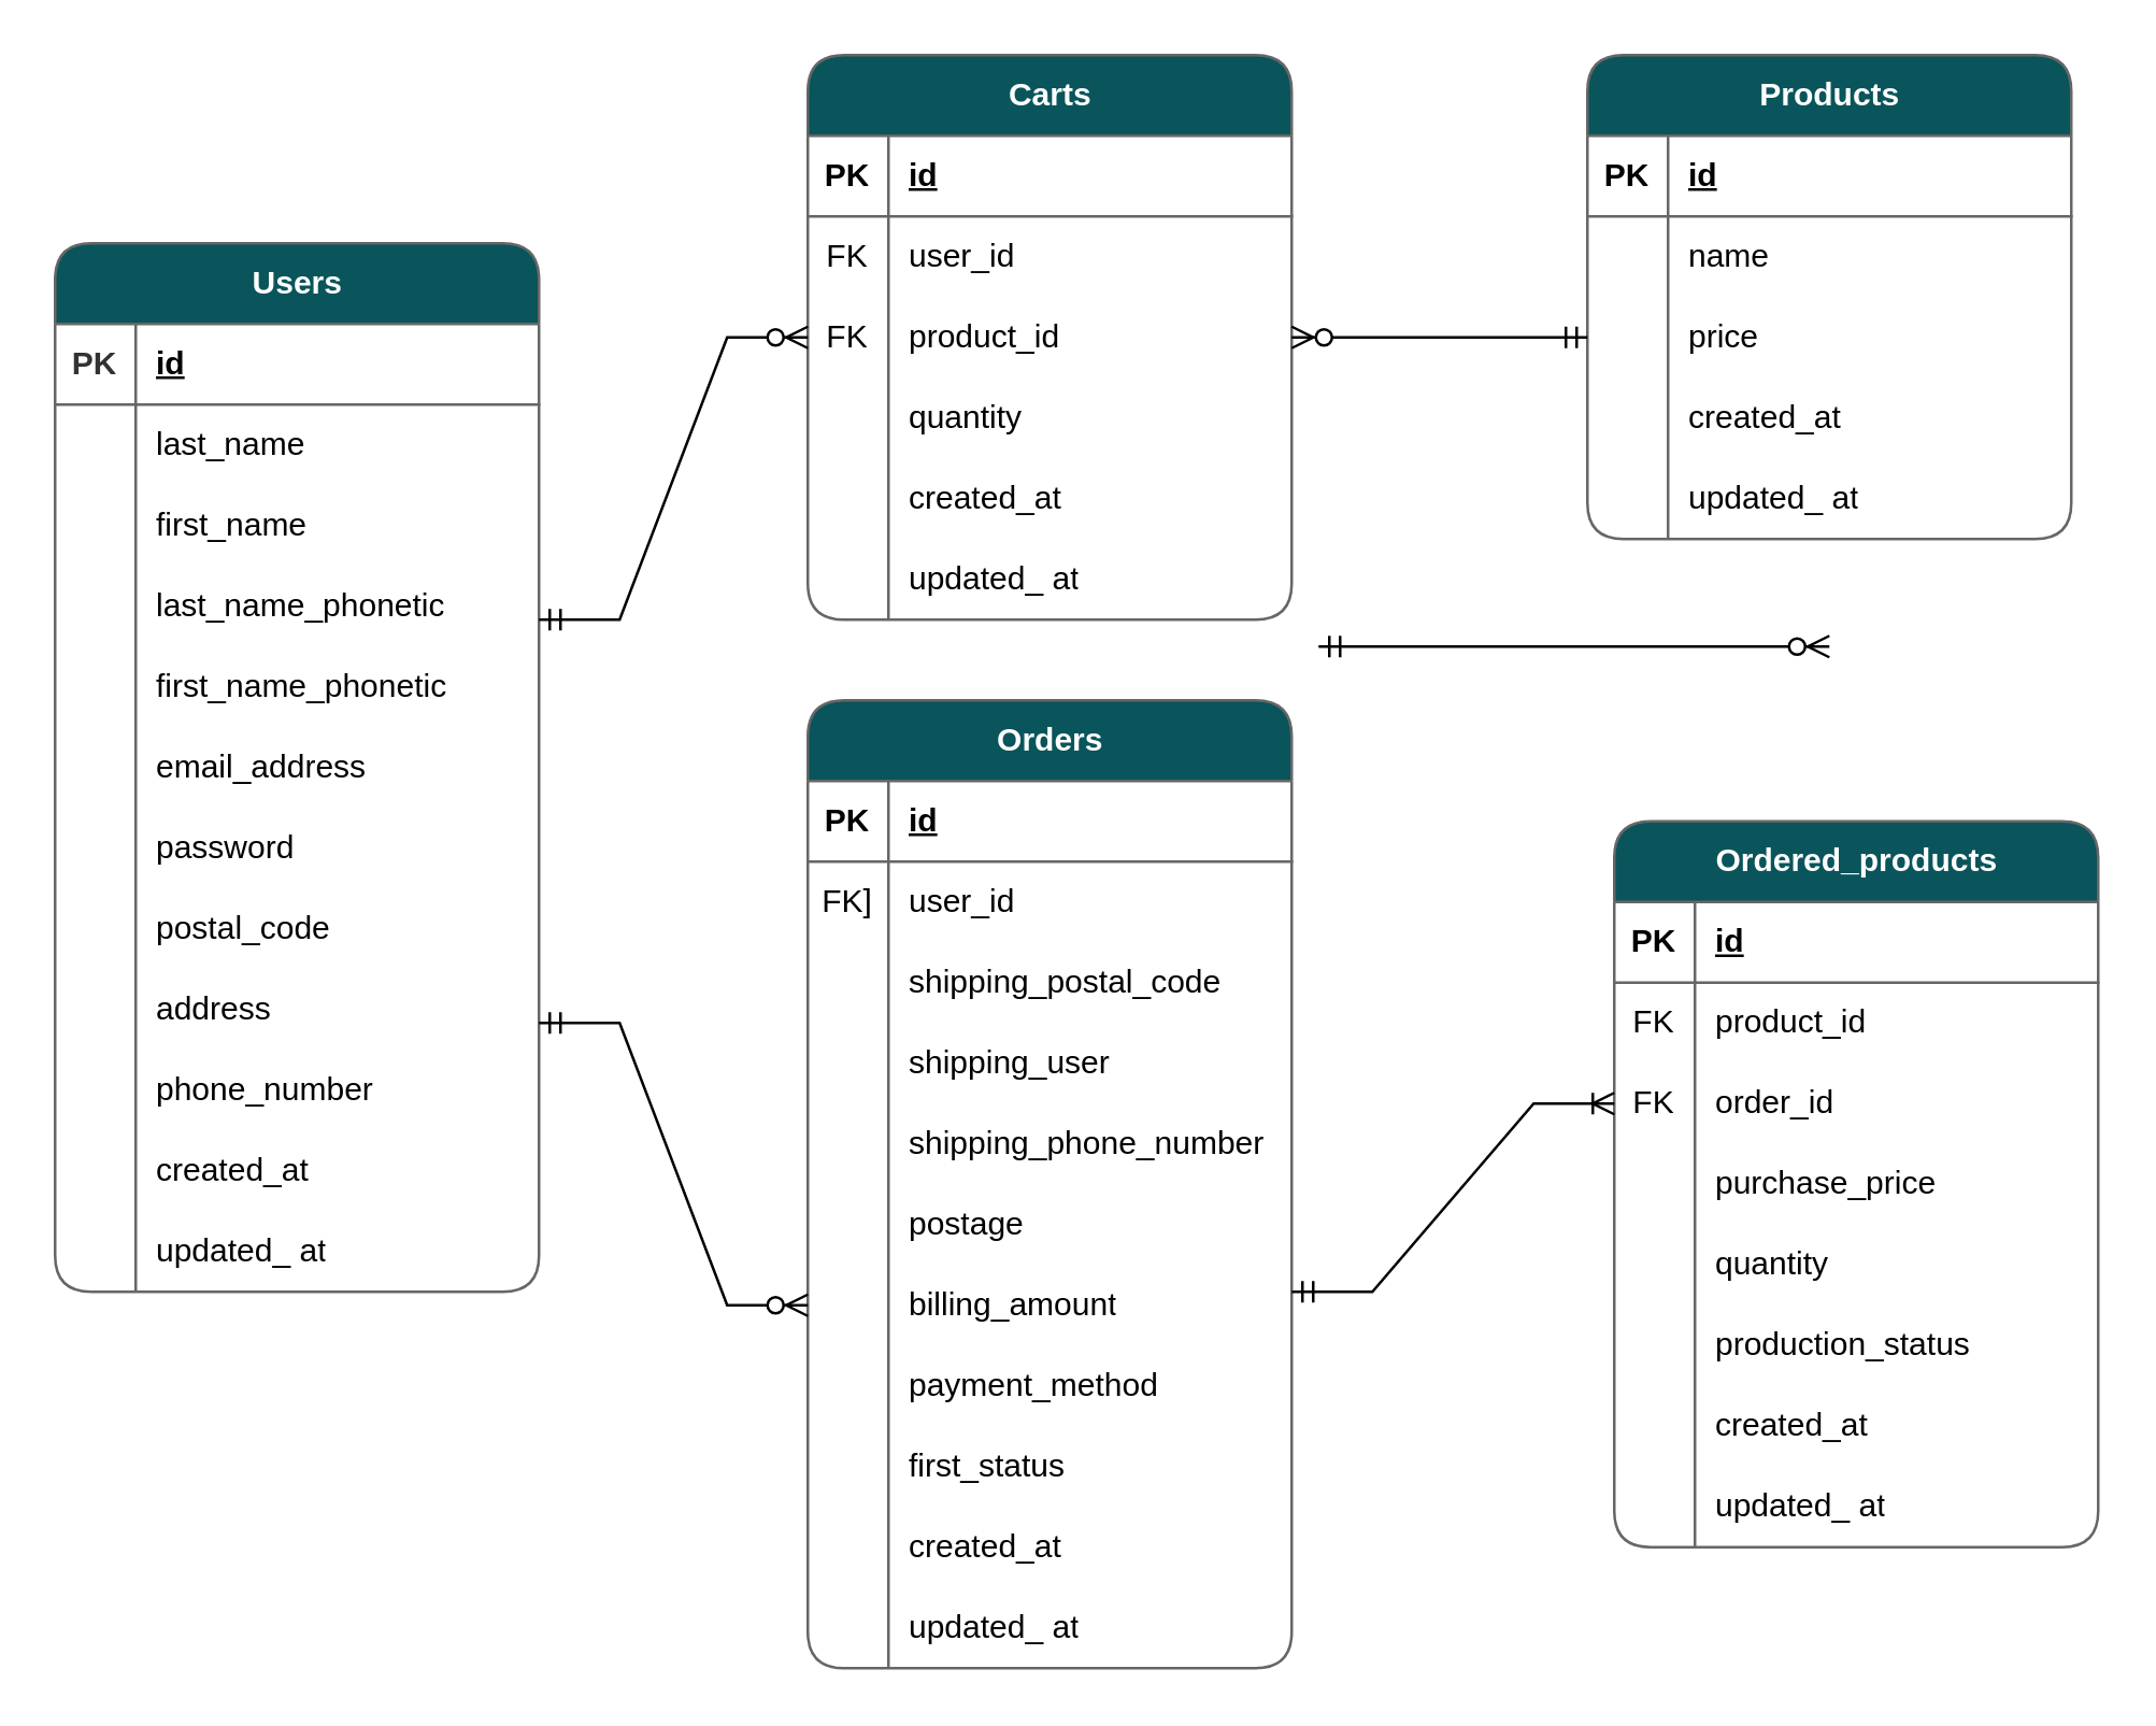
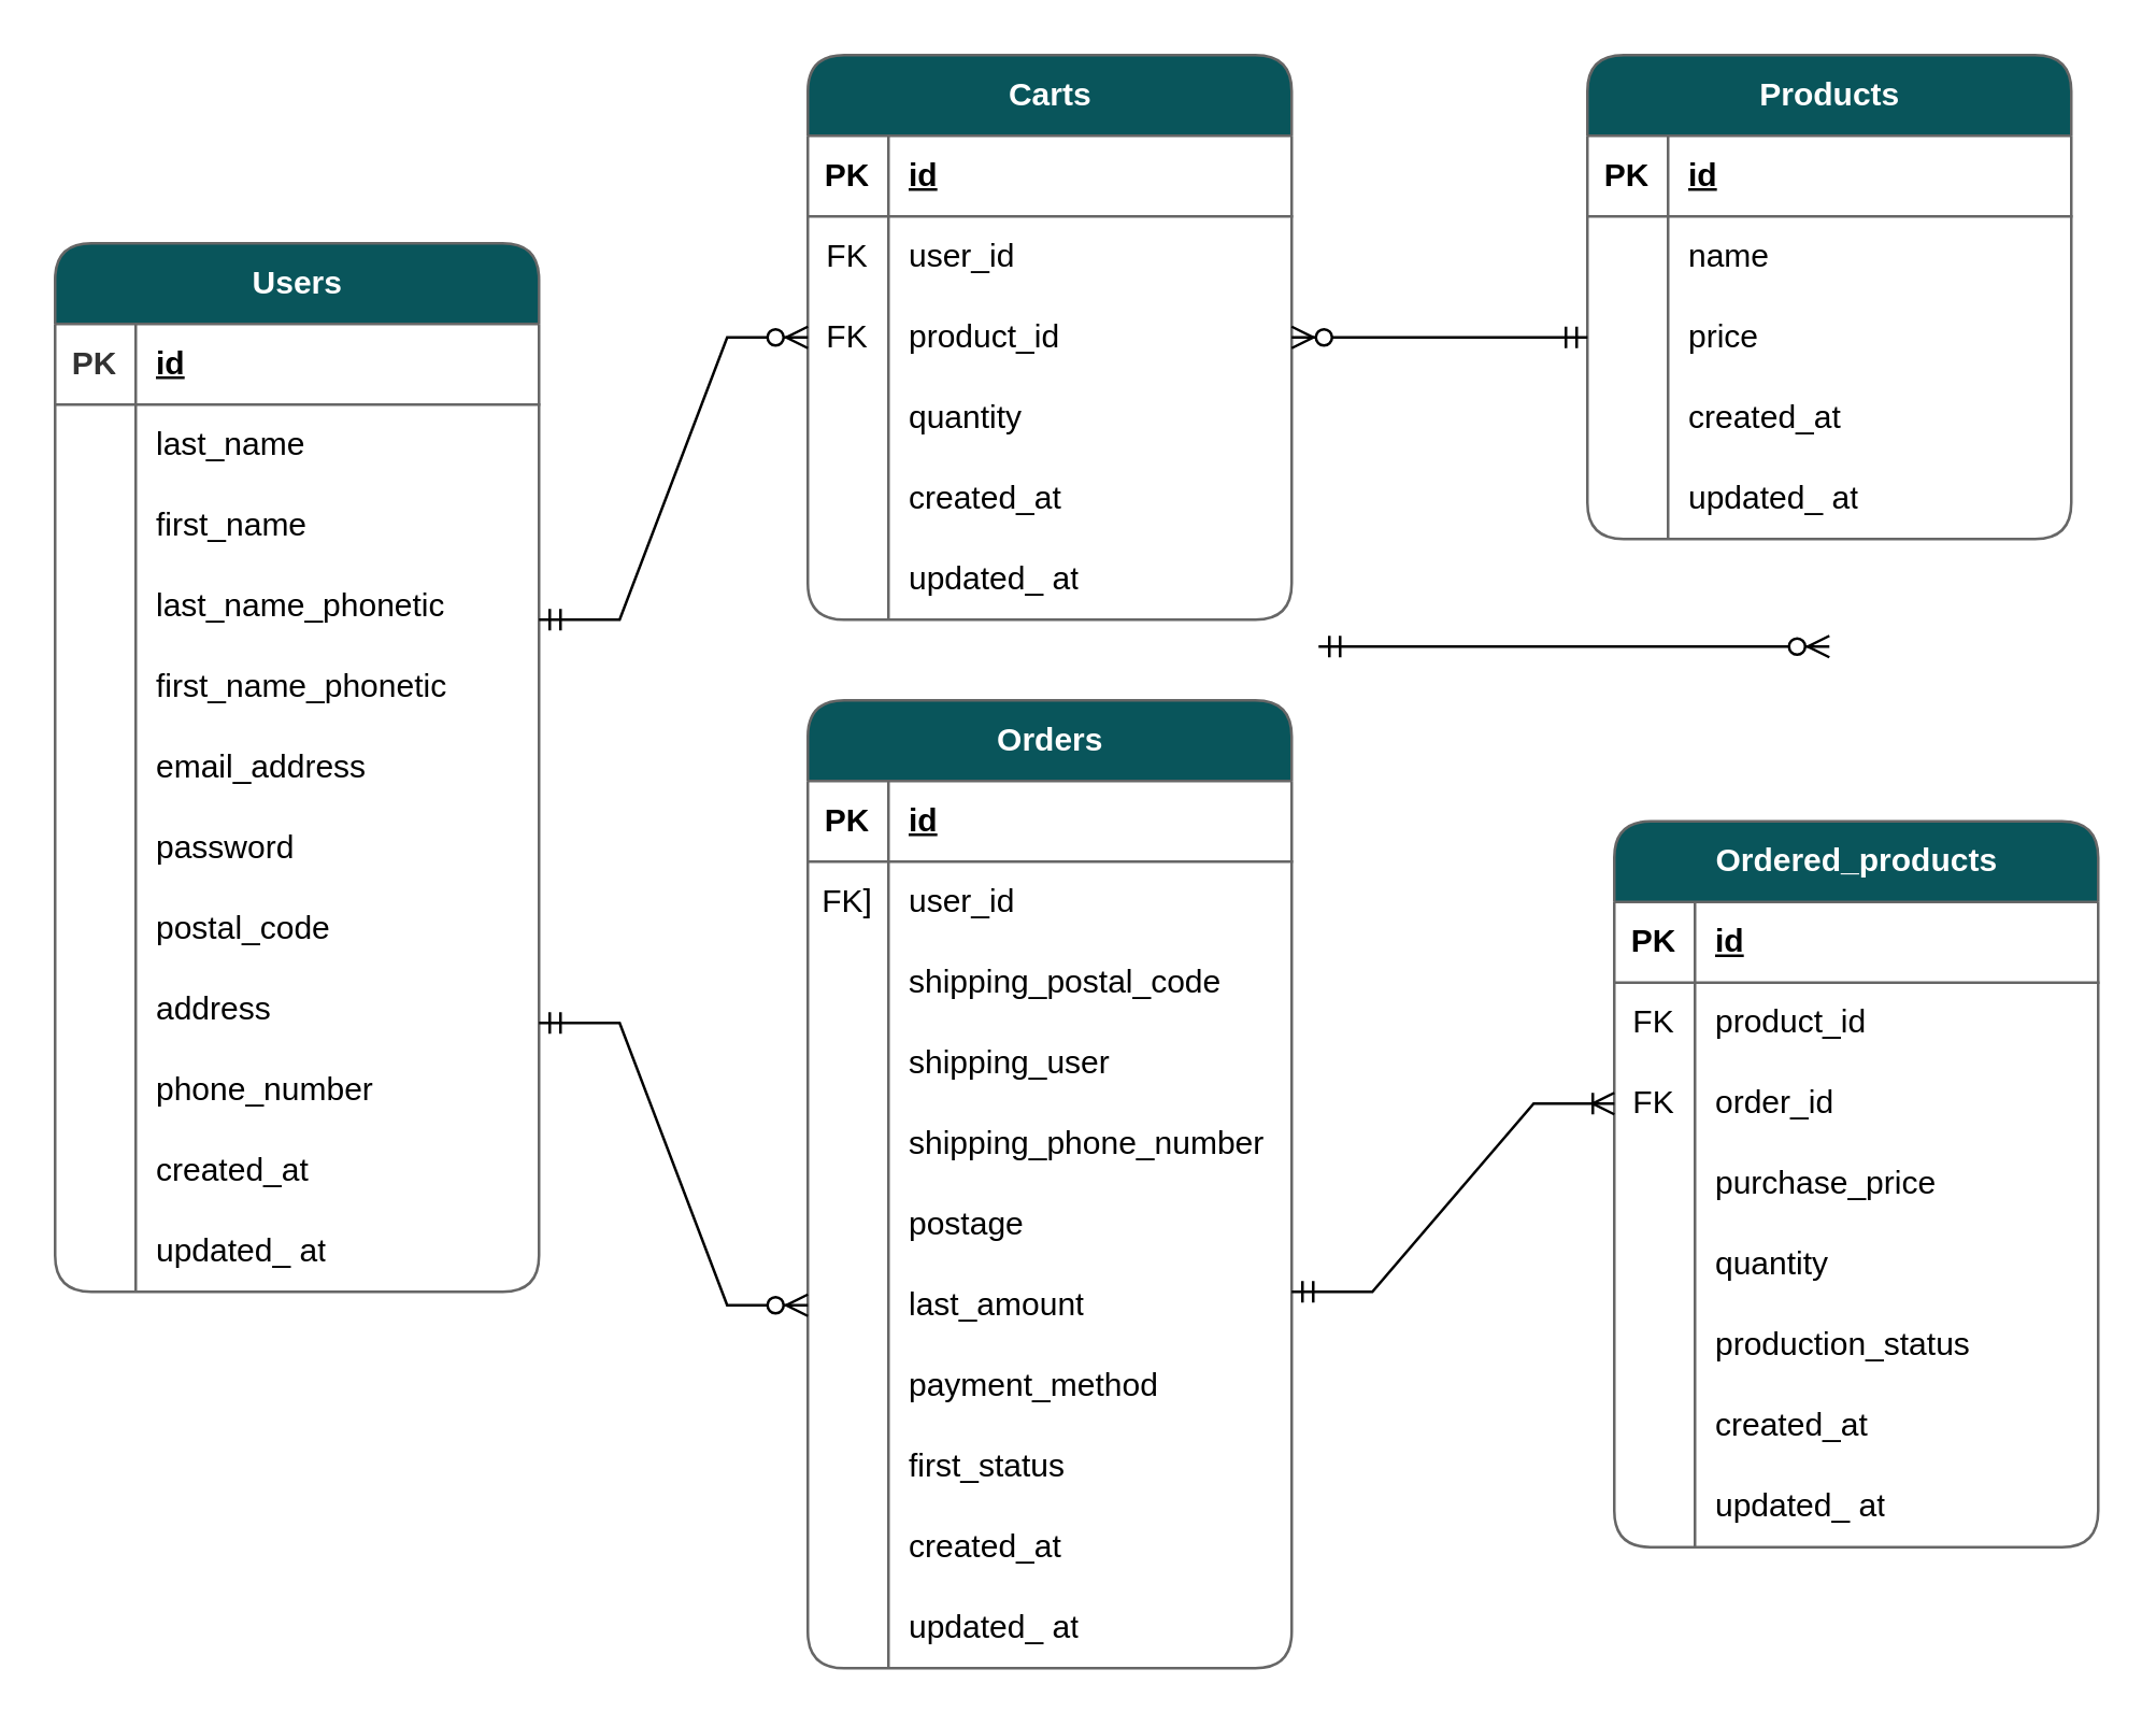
- <mxCell id="95" value="billing_amount" style="shape=partialRectangle;connectable=0;fillColor=none;top=0;left=0;bottom=0;right=0;align=left;spacingLeft=6;overflow=hidden;whiteSpace=wrap;html=1;strokeColor=#666666;fontColor=#000000;" vertex="1" parent="93"><mxGeometry x="30" width="150" height="30" as="geometry"><mxRectangle width="150" height="30" as="alternateBounds" /></mxGeometry></mxCell>
+ <mxCell id="95" value="last_amount" style="shape=partialRectangle;connectable=0;fillColor=none;top=0;left=0;bottom=0;right=0;align=left;spacingLeft=6;overflow=hidden;whiteSpace=wrap;html=1;strokeColor=#666666;fontColor=#000000;" vertex="1" parent="93"><mxGeometry x="30" width="150" height="30" as="geometry"><mxRectangle width="150" height="30" as="alternateBounds" /></mxGeometry></mxCell>
